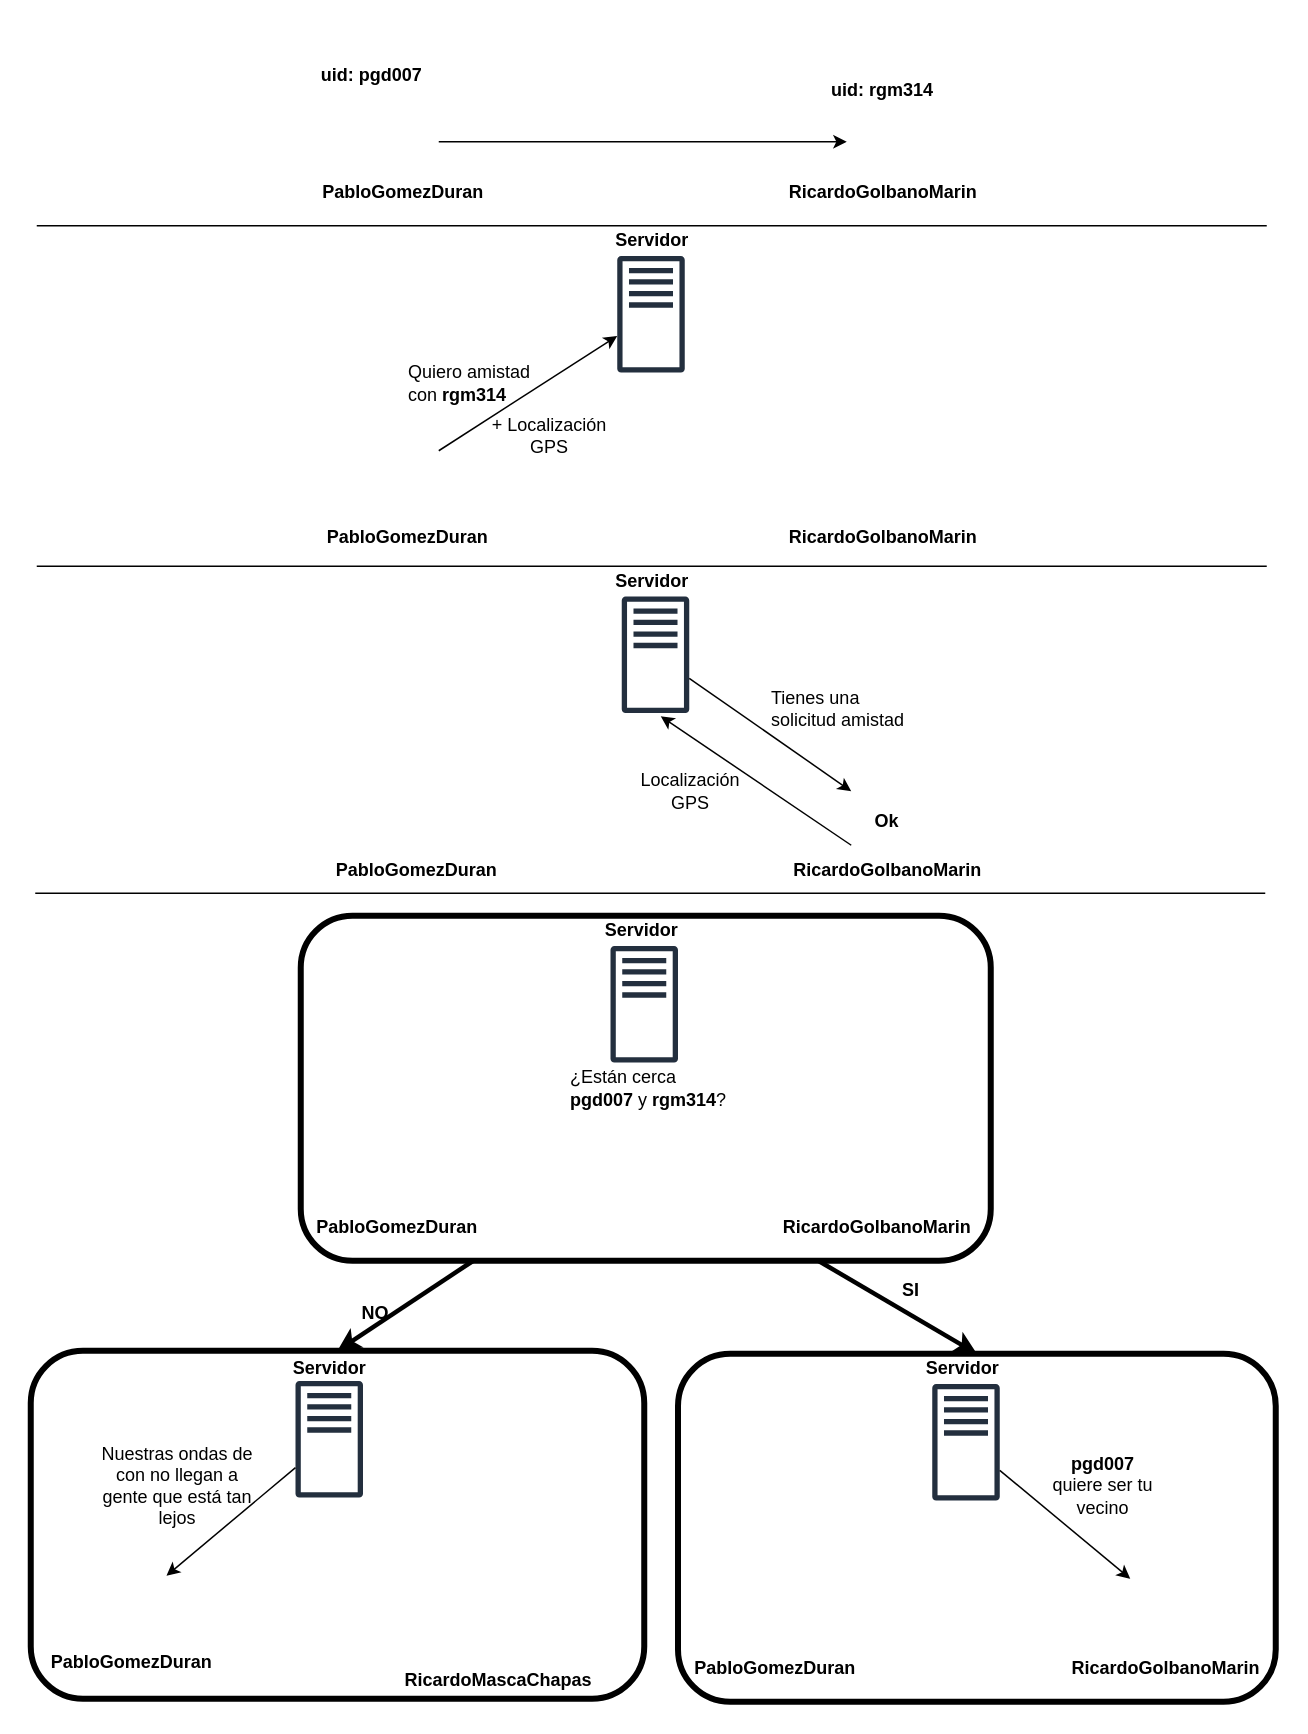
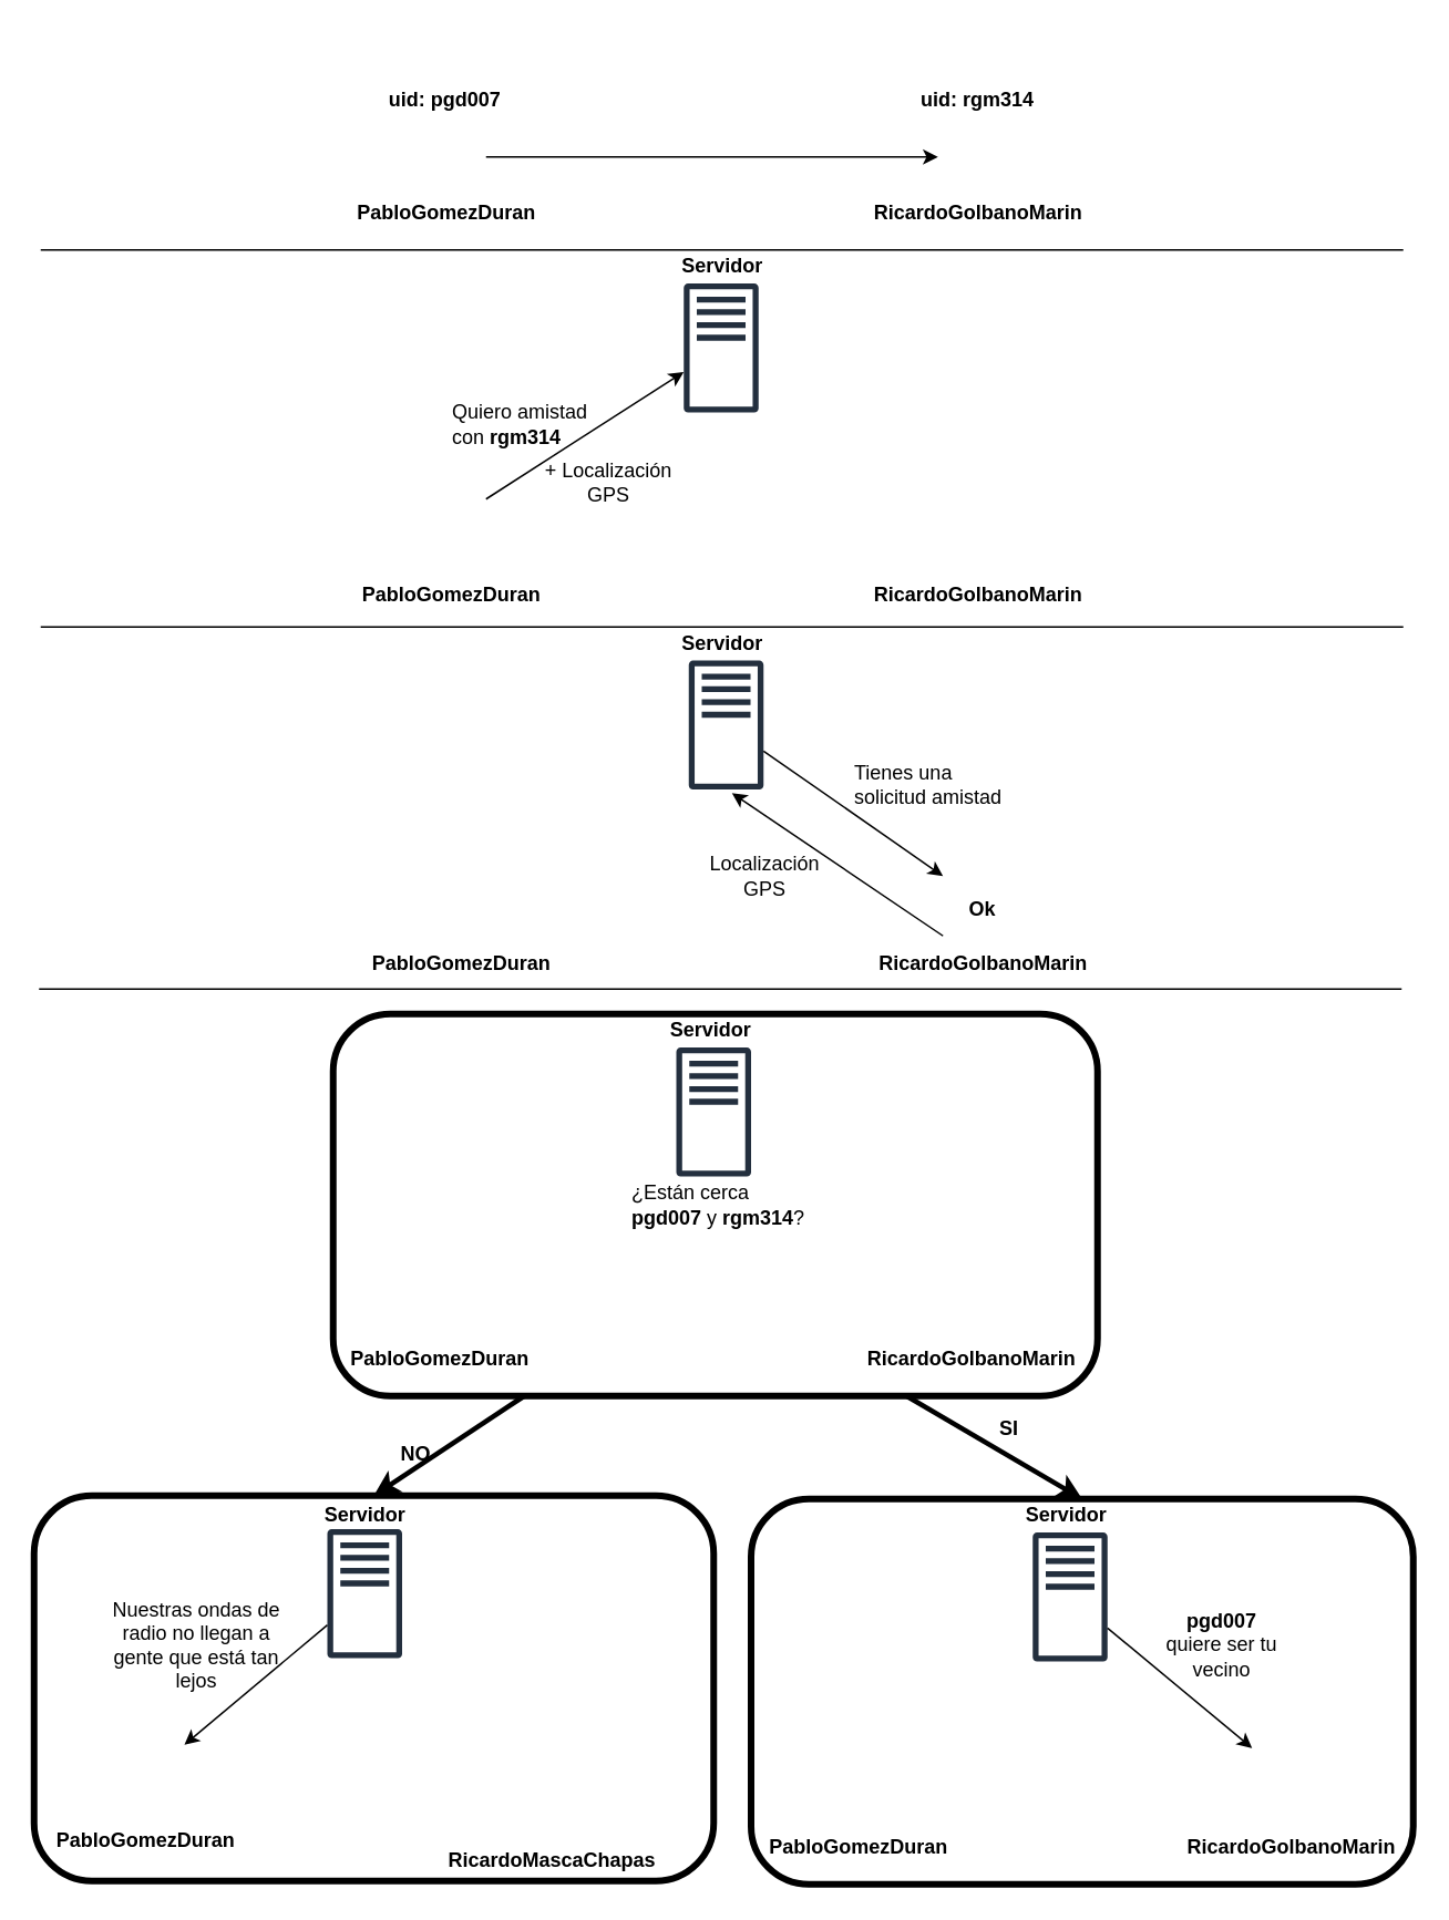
- <mxCell id="16" value="uid: pgd007" style="text;html=1;strokeColor=none;fillColor=none;align=center;verticalAlign=middle;whiteSpace=wrap;rounded=0;fontSize=12;fontStyle=1" parent="1" vertex="1"><mxGeometry x="210" y="40" width="75" height="20" as="geometry" /></mxCell>
+ <mxCell id="16" value="uid: pgd007" style="text;html=1;strokeColor=none;fillColor=none;align=center;verticalAlign=middle;whiteSpace=wrap;rounded=0;fontSize=12;fontStyle=1" parent="1" vertex="1"><mxGeometry x="230" y="50" width="75" height="20" as="geometry" /></mxCell>
- <mxCell id="49" value="Nuestras ondas de con no llegan a gente que está tan lejos" style="text;html=1;strokeColor=none;fillColor=none;align=center;verticalAlign=middle;whiteSpace=wrap;rounded=0;fontSize=12;" parent="1" vertex="1"><mxGeometry x="62.5" y="980" width="110" height="20" as="geometry" /></mxCell>
+ <mxCell id="49" value="Nuestras ondas de radio no llegan a gente que está tan lejos" style="text;html=1;strokeColor=none;fillColor=none;align=center;verticalAlign=middle;whiteSpace=wrap;rounded=0;fontSize=12;" parent="1" vertex="1"><mxGeometry x="62.5" y="980" width="110" height="20" as="geometry" /></mxCell>
